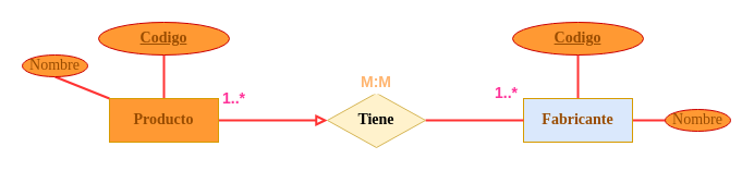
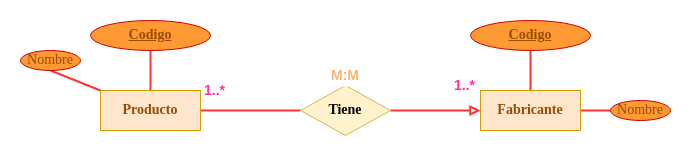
- <mxCell id="5" value="Producto" style="whiteSpace=wrap;html=1;align=center;fontStyle=1;fontFamily=Indie Flower;fontSource=https%3A%2F%2Ffonts.googleapis.com%2Fcss%3Ffamily%3DIndie%2BFlower;fillColor=#ff9933;strokeColor=#d79b00;labelBorderColor=none;fontColor=#994C00;fontSize=14;" vertex="1" parent="1"><mxGeometry x="100" y="90" width="100" height="40" as="geometry" /></mxCell>
+ <mxCell id="5" value="Producto" style="whiteSpace=wrap;html=1;align=center;fontStyle=1;fontFamily=Indie Flower;fontSource=https%3A%2F%2Ffonts.googleapis.com%2Fcss%3Ffamily%3DIndie%2BFlower;fillColor=#ffe6cc;strokeColor=#d79b00;labelBorderColor=none;fontColor=#994C00;fontSize=14;" vertex="1" parent="1"><mxGeometry x="100" y="90" width="100" height="40" as="geometry" /></mxCell>
- <mxCell id="2" value="1..*" style="edgeStyle=orthogonalEdgeStyle;rounded=0;orthogonalLoop=1;jettySize=auto;html=1;endArrow=block;endFill=0;strokeColor=#FF3333;fontSize=14;fontStyle=1;fontColor=#FF3399;strokeWidth=2;" edge="1" parent="1" source="5" target="10"><mxGeometry x="-0.714" y="20" relative="1" as="geometry"><mxPoint as="offset" /></mxGeometry></mxCell>
+ <mxCell id="2" value="1..*" style="edgeStyle=orthogonalEdgeStyle;rounded=0;orthogonalLoop=1;jettySize=auto;html=1;endArrow=none;endFill=0;strokeColor=#FF3333;fontSize=14;fontStyle=1;fontColor=#FF3399;strokeWidth=2;" edge="1" parent="1" source="5" target="10"><mxGeometry x="-0.714" y="20" relative="1" as="geometry"><mxPoint as="offset" /></mxGeometry></mxCell>
- <mxCell id="9" value="1..*" style="edgeStyle=orthogonalEdgeStyle;rounded=0;orthogonalLoop=1;jettySize=auto;html=1;endArrow=none;endFill=0;strokeColor=#FF3333;fontSize=14;fontStyle=1;fontColor=#FF3399;strokeWidth=2;" edge="1" parent="1" source="10" target="8"><mxGeometry x="0.636" y="25" relative="1" as="geometry"><mxPoint as="offset" /></mxGeometry></mxCell>
+ <mxCell id="9" value="1..*" style="edgeStyle=orthogonalEdgeStyle;rounded=0;orthogonalLoop=1;jettySize=auto;html=1;endArrow=block;endFill=0;strokeColor=#FF3333;fontSize=14;fontStyle=1;fontColor=#FF3399;strokeWidth=2;" edge="1" parent="1" source="10" target="8"><mxGeometry x="0.636" y="25" relative="1" as="geometry"><mxPoint as="offset" /></mxGeometry></mxCell>
- <mxCell id="8" value="Fabricante" style="whiteSpace=wrap;html=1;align=center;fontStyle=1;fontFamily=Indie Flower;fontSource=https%3A%2F%2Ffonts.googleapis.com%2Fcss%3Ffamily%3DIndie%2BFlower;fillColor=#dae8fc;strokeColor=#d79b00;fontColor=#994C00;fontSize=14;" vertex="1" parent="1"><mxGeometry x="480" y="90" width="100" height="40" as="geometry" /></mxCell>
+ <mxCell id="8" value="Fabricante" style="whiteSpace=wrap;html=1;align=center;fontStyle=1;fontFamily=Indie Flower;fontSource=https%3A%2F%2Ffonts.googleapis.com%2Fcss%3Ffamily%3DIndie%2BFlower;fillColor=#ffe6cc;strokeColor=#d79b00;fontColor=#994C00;fontSize=14;" vertex="1" parent="1"><mxGeometry x="480" y="90" width="100" height="40" as="geometry" /></mxCell>
